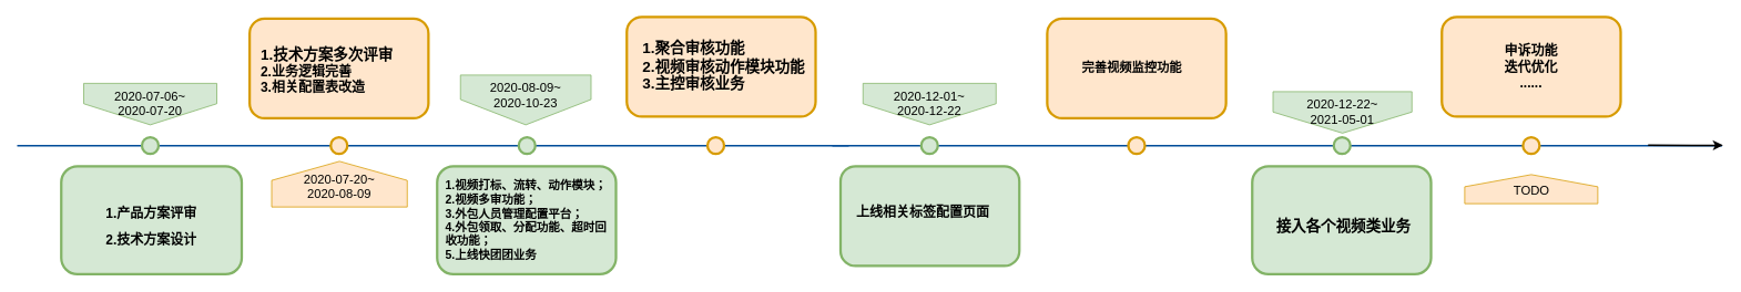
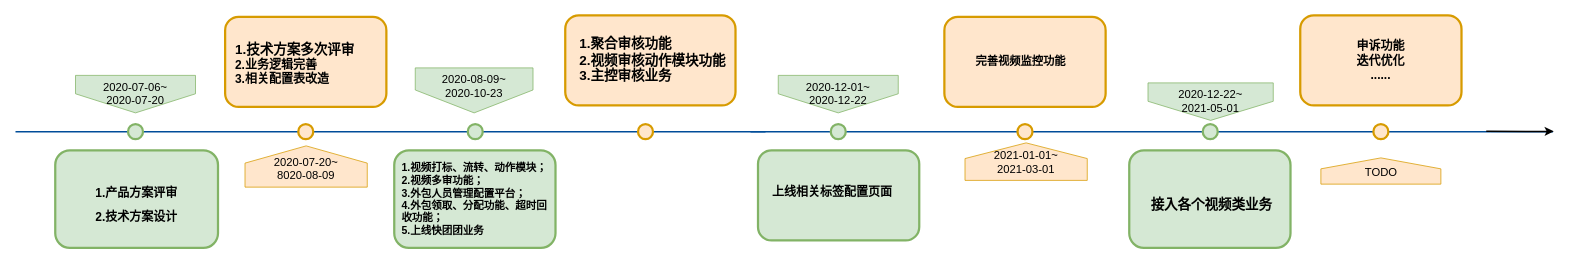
+ <mxCell id="19" value="2021-01-01~&lt;br&gt;2021-03-01&lt;span&gt;&lt;br&gt;&lt;/span&gt;" style="shape=offPageConnector;whiteSpace=wrap;html=1;fillColor=#ffe6cc;fontSize=15;size=0.418;flipV=1;verticalAlign=bottom;strokeColor=#d79b00;spacingBottom=4;" parent="1" vertex="1"><mxGeometry x="1286" y="190" width="163" height="50" as="geometry" /></mxCell>
- <mxCell id="5" value="&lt;span&gt;2020-07-20~&lt;br&gt;2020-08-09&lt;br&gt;&lt;/span&gt;" style="shape=offPageConnector;whiteSpace=wrap;html=1;fillColor=#ffe6cc;fontSize=15;size=0.418;flipV=1;verticalAlign=bottom;strokeColor=#d79b00;spacingBottom=4;" parent="1" vertex="1"><mxGeometry x="326" y="194" width="163" height="55" as="geometry" /></mxCell>
+ <mxCell id="5" value="&lt;span&gt;2020-07-20~&lt;br&gt;8020-08-09&lt;br&gt;&lt;/span&gt;" style="shape=offPageConnector;whiteSpace=wrap;html=1;fillColor=#ffe6cc;fontSize=15;size=0.418;flipV=1;verticalAlign=bottom;strokeColor=#d79b00;spacingBottom=4;" parent="1" vertex="1"><mxGeometry x="326" y="194" width="163" height="55" as="geometry" /></mxCell>
